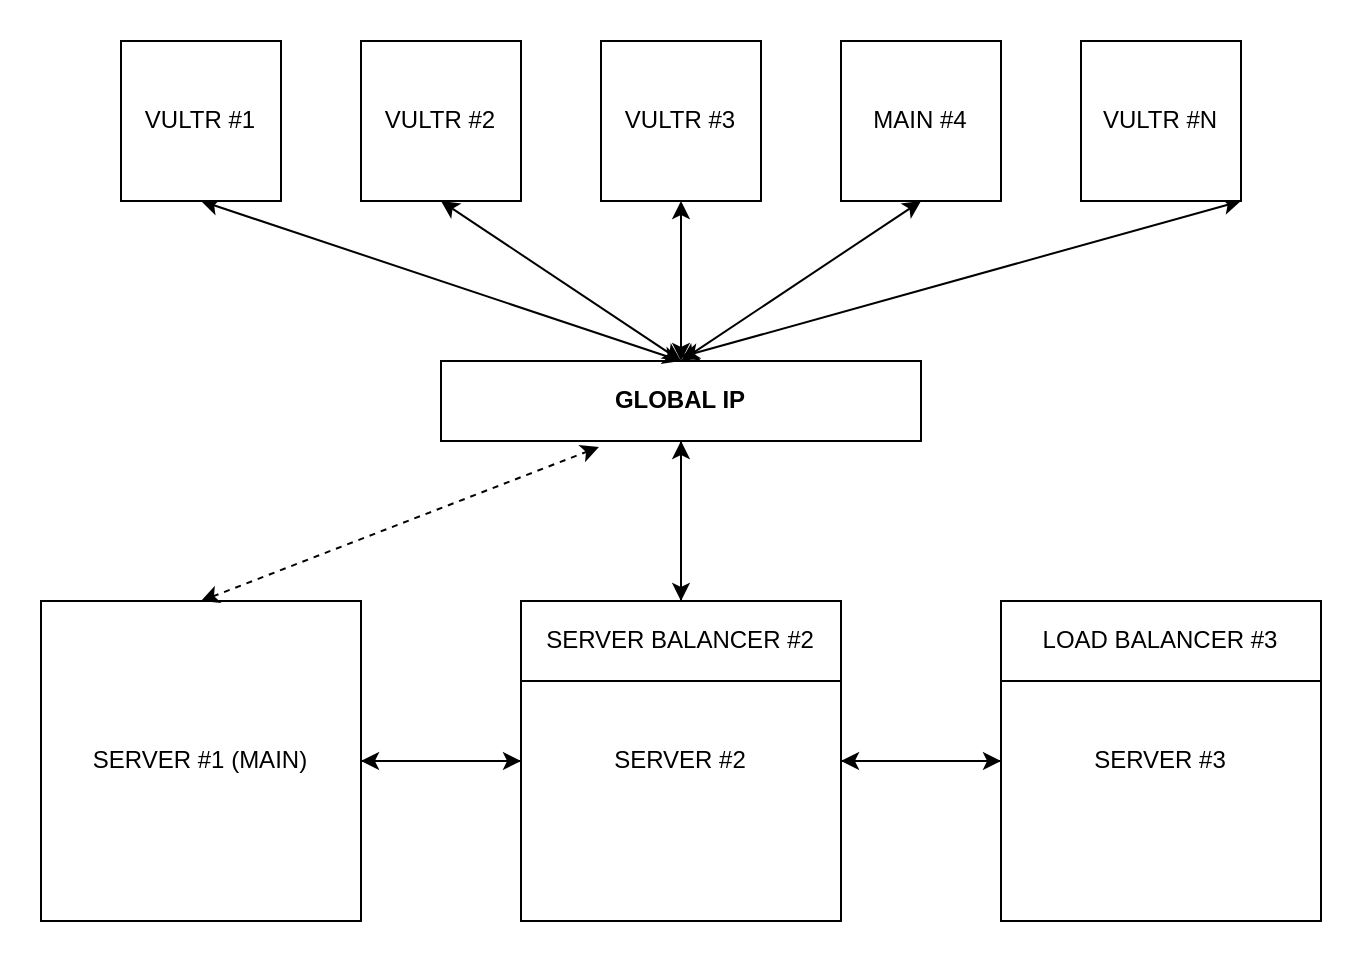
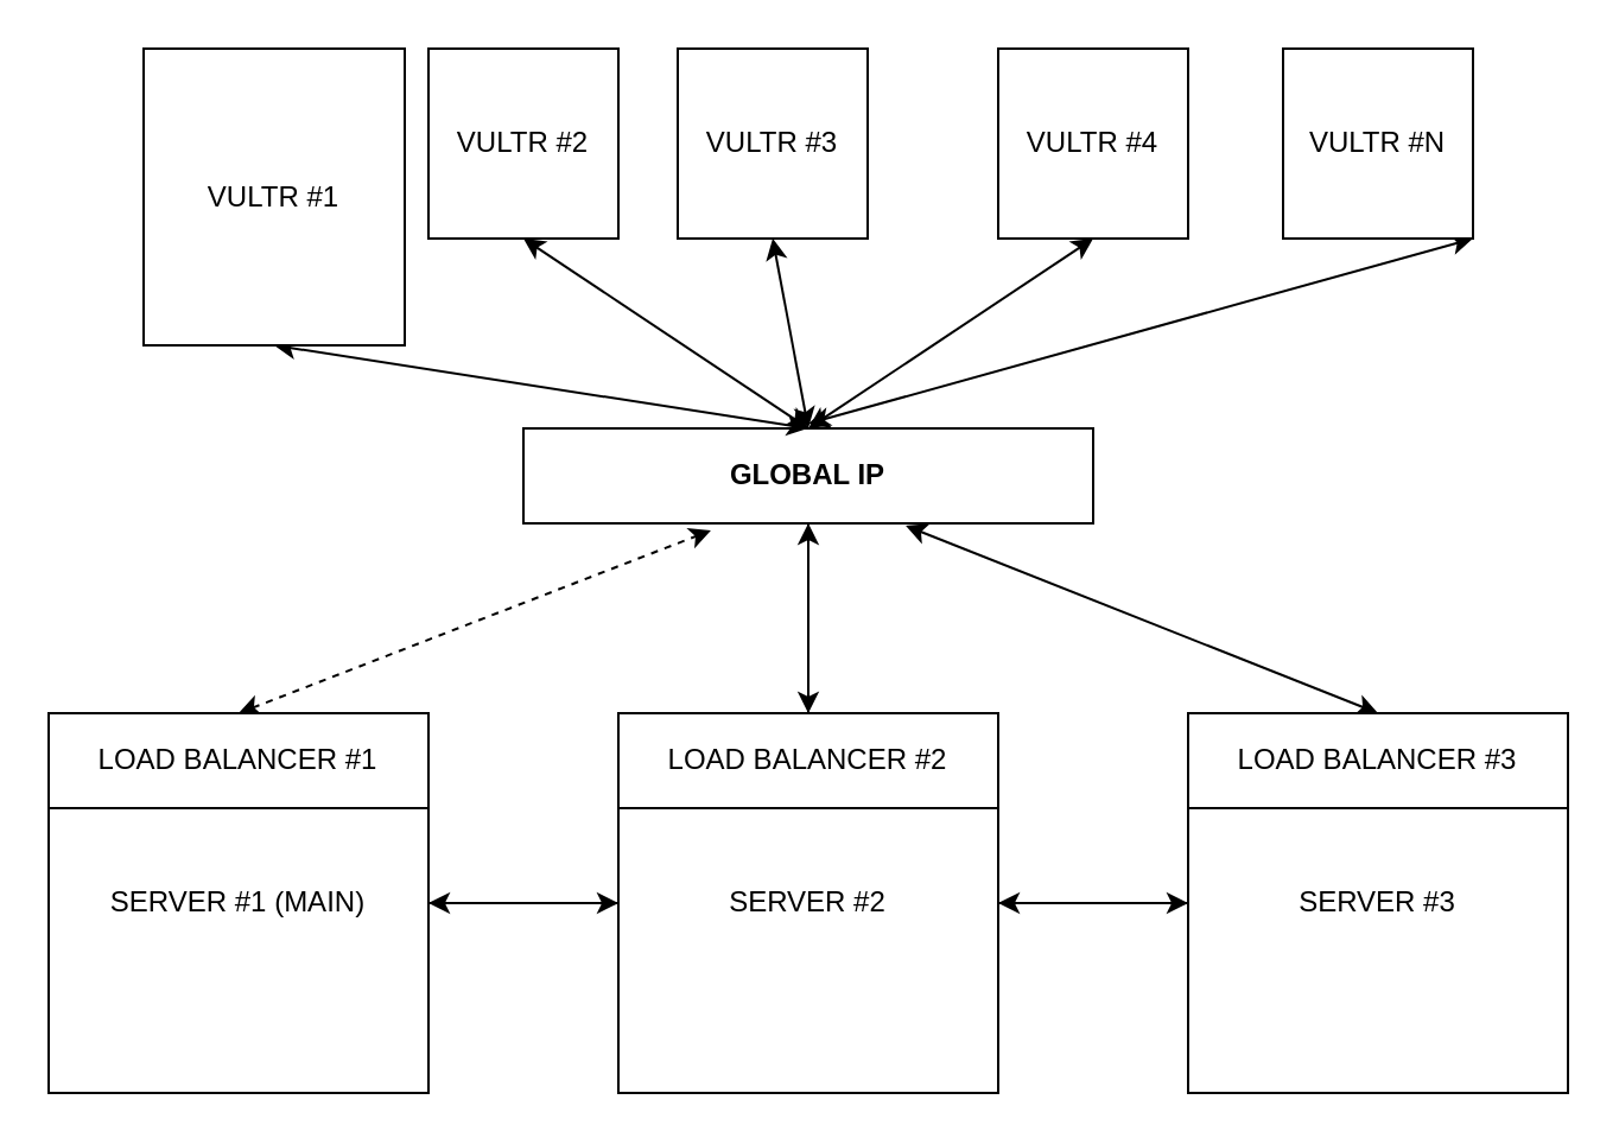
- <mxCell id="23" value="VULTR #1" style="whiteSpace=wrap;html=1;aspect=fixed;" vertex="1" parent="1"><mxGeometry x="60" y="20" width="80" height="80" as="geometry" /></mxCell>
+ <mxCell id="23" value="VULTR #1" style="whiteSpace=wrap;html=1;aspect=fixed;" vertex="1" parent="1"><mxGeometry x="60" y="20" width="110" height="125" as="geometry" /></mxCell>
- <mxCell id="21" value="VULTR #3" style="whiteSpace=wrap;html=1;aspect=fixed;" vertex="1" parent="1"><mxGeometry x="300" y="20" width="80" height="80" as="geometry" /></mxCell>
+ <mxCell id="21" value="VULTR #3" style="whiteSpace=wrap;html=1;aspect=fixed;" vertex="1" parent="1"><mxGeometry x="285" y="20" width="80" height="80" as="geometry" /></mxCell>
- <mxCell id="24" value="MAIN #4" style="whiteSpace=wrap;html=1;aspect=fixed;" vertex="1" parent="1"><mxGeometry x="420" y="20" width="80" height="80" as="geometry" /></mxCell>
+ <mxCell id="24" value="VULTR #4" style="whiteSpace=wrap;html=1;aspect=fixed;" vertex="1" parent="1"><mxGeometry x="420" y="20" width="80" height="80" as="geometry" /></mxCell>
+ <mxCell id="11" value="" style="endArrow=classic;startArrow=classic;html=1;entryX=0.5;entryY=0;entryDx=0;entryDy=0;exitX=0.671;exitY=1.025;exitDx=0;exitDy=0;exitPerimeter=0;" edge="1" parent="1" source="12" target="9"><mxGeometry width="50" height="50" relative="1" as="geometry"><mxPoint x="380" y="102" as="sourcePoint" /><mxPoint x="70" y="360" as="targetPoint" /></mxGeometry></mxCell>
+ <mxCell id="18" value="LOAD BALANCER #1" style="rounded=0;whiteSpace=wrap;html=1;" vertex="1" parent="1"><mxGeometry x="20" y="300" width="160" height="40" as="geometry" /></mxCell>
- <mxCell id="19" value="SERVER BALANCER #2" style="rounded=0;whiteSpace=wrap;html=1;" vertex="1" parent="1"><mxGeometry x="260" y="300" width="160" height="40" as="geometry" /></mxCell>
+ <mxCell id="19" value="LOAD BALANCER #2" style="rounded=0;whiteSpace=wrap;html=1;" vertex="1" parent="1"><mxGeometry x="260" y="300" width="160" height="40" as="geometry" /></mxCell>
